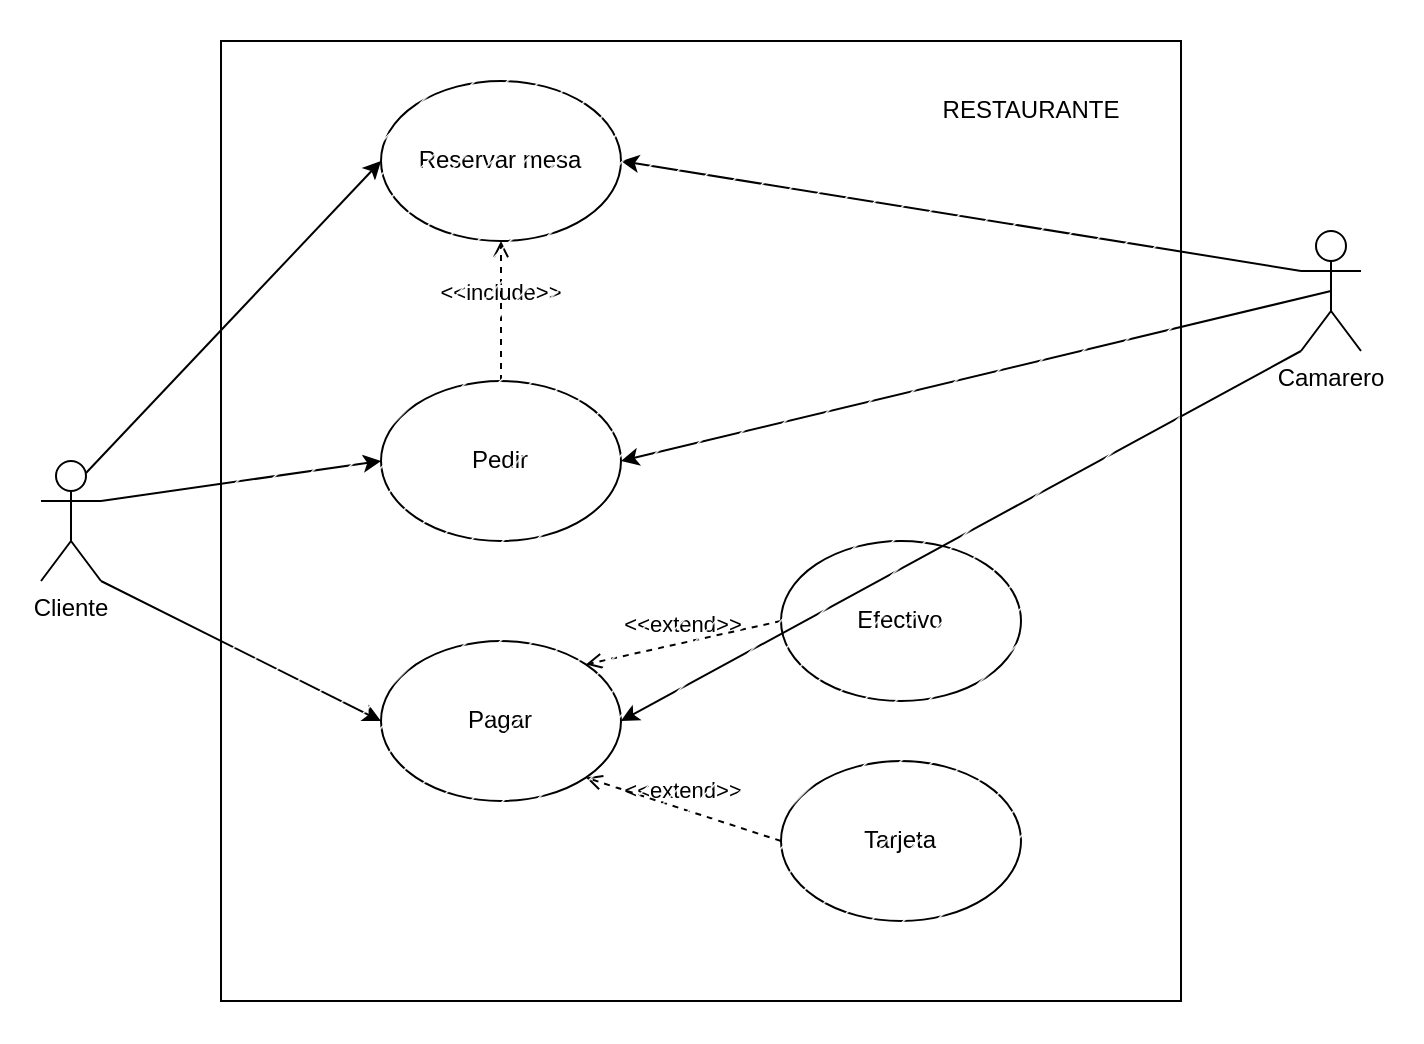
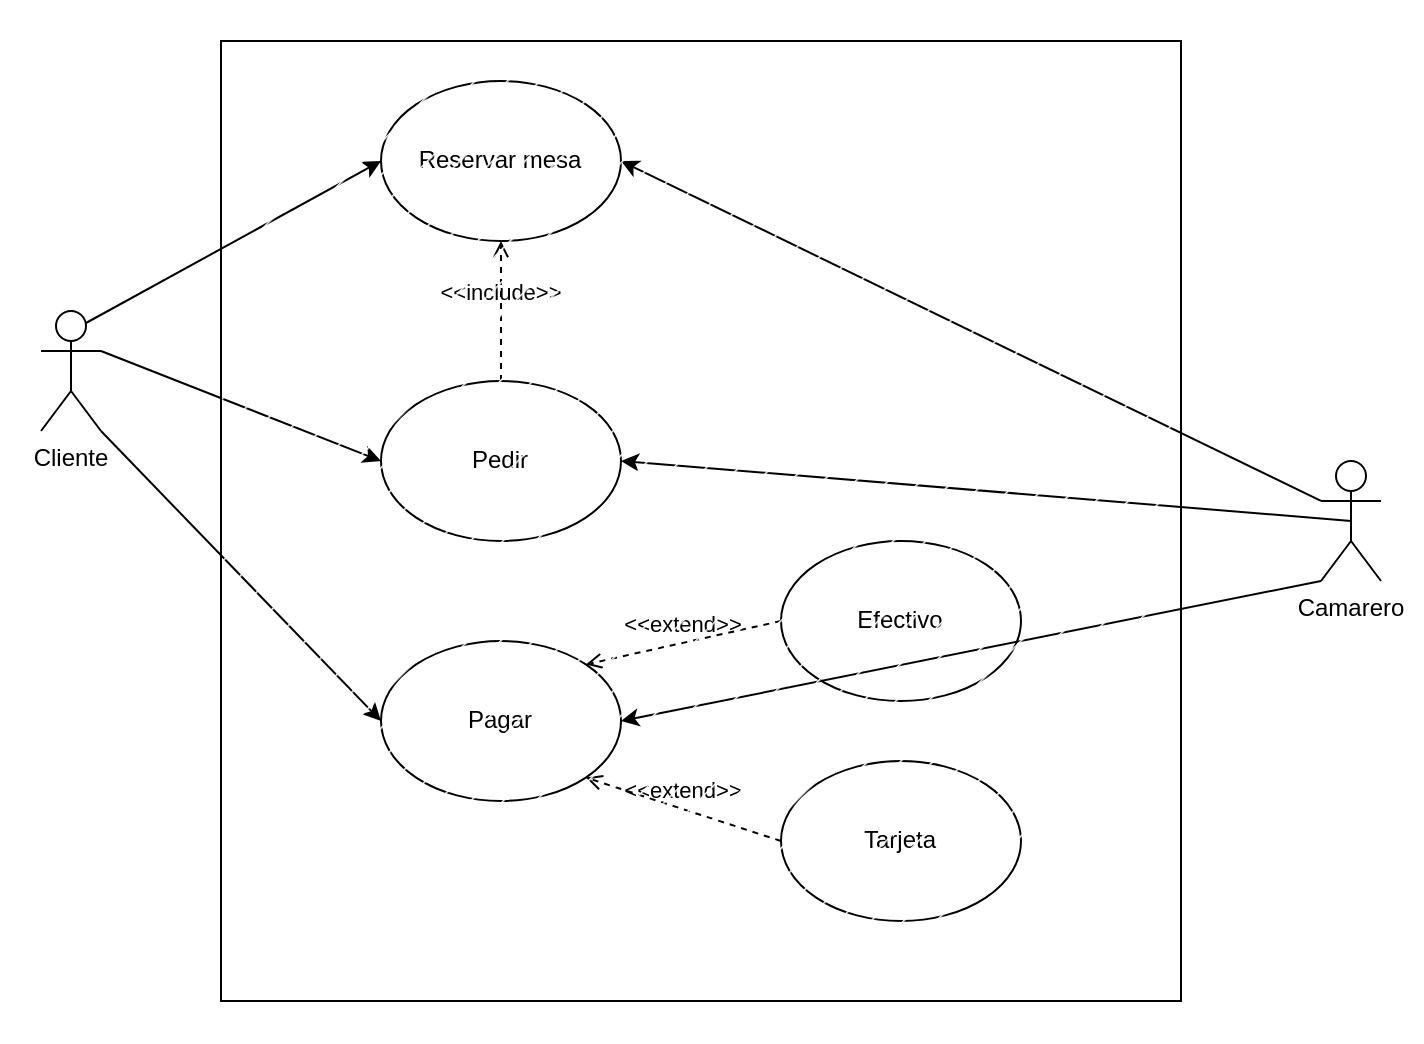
- <mxCell id="19" value="RESTAURANTE" style="text;html=1;align=center;verticalAlign=middle;resizable=0;points=[];autosize=1;strokeColor=none;fillColor=none;" vertex="1" parent="1"><mxGeometry x="460" y="40" width="110" height="30" as="geometry" /></mxCell>
- <mxCell id="16" value="Camarero" style="shape=umlActor;verticalLabelPosition=bottom;verticalAlign=top;html=1;outlineConnect=0;" vertex="1" parent="1"><mxGeometry x="650" y="115" width="30" height="60" as="geometry" /></mxCell>
+ <mxCell id="16" value="Camarero" style="shape=umlActor;verticalLabelPosition=bottom;verticalAlign=top;html=1;outlineConnect=0;" vertex="1" parent="1"><mxGeometry x="660" y="230" width="30" height="60" as="geometry" /></mxCell>
- <mxCell id="5" value="&lt;div&gt;Cliente&lt;/div&gt;" style="shape=umlActor;verticalLabelPosition=bottom;verticalAlign=top;html=1;outlineConnect=0;" vertex="1" parent="1"><mxGeometry x="20" y="230" width="30" height="60" as="geometry" /></mxCell>
+ <mxCell id="5" value="&lt;div&gt;Cliente&lt;/div&gt;" style="shape=umlActor;verticalLabelPosition=bottom;verticalAlign=top;html=1;outlineConnect=0;" vertex="1" parent="1"><mxGeometry x="20" y="155" width="30" height="60" as="geometry" /></mxCell>
